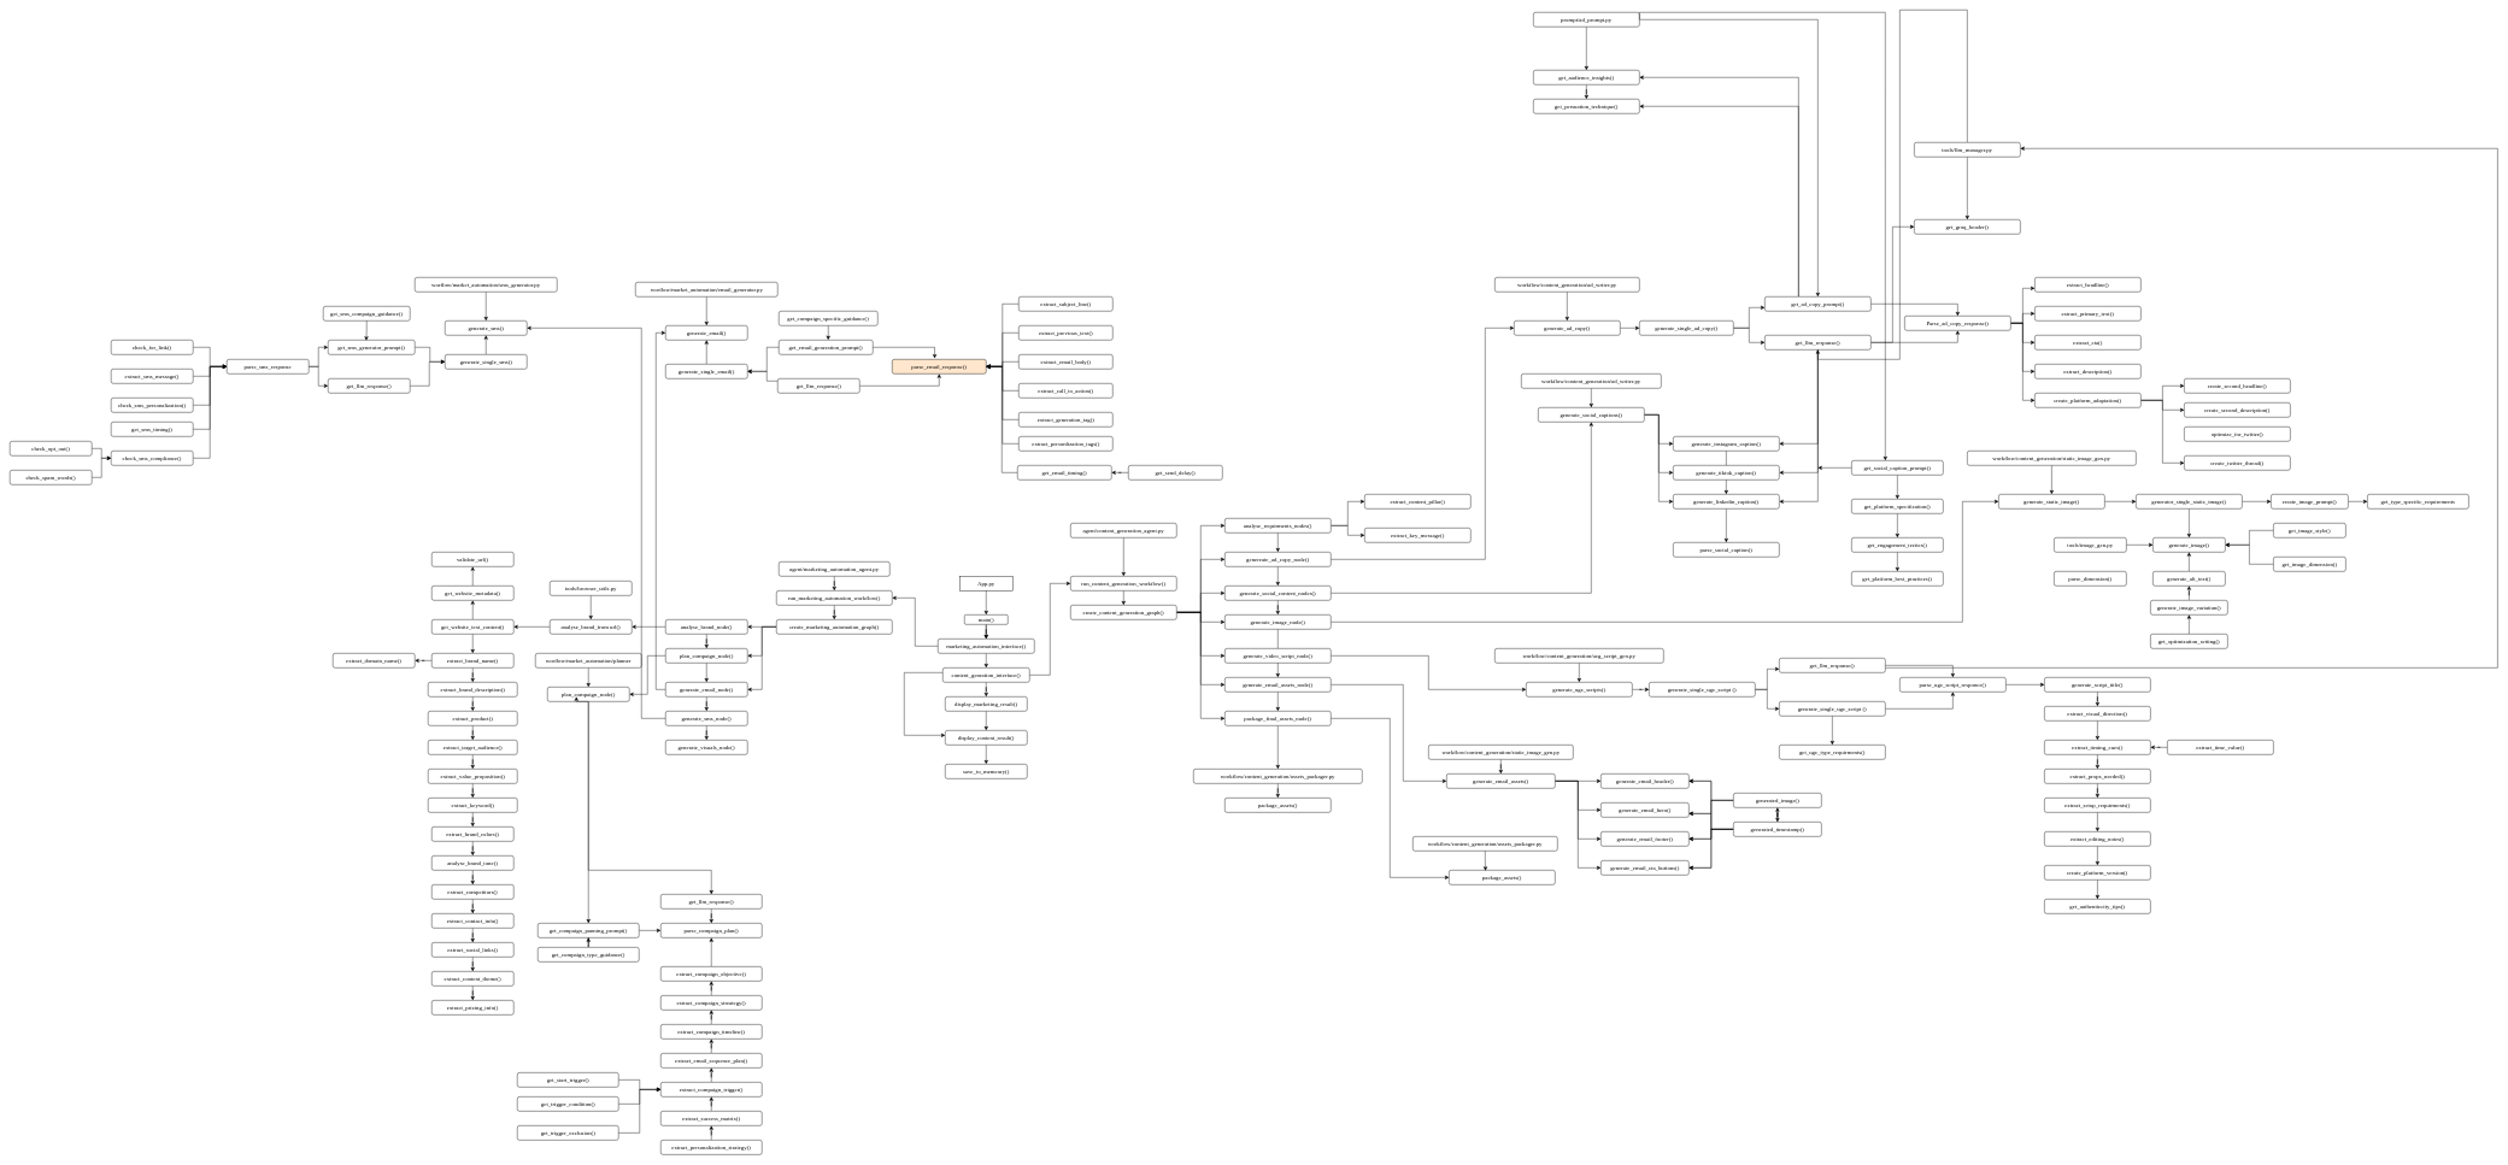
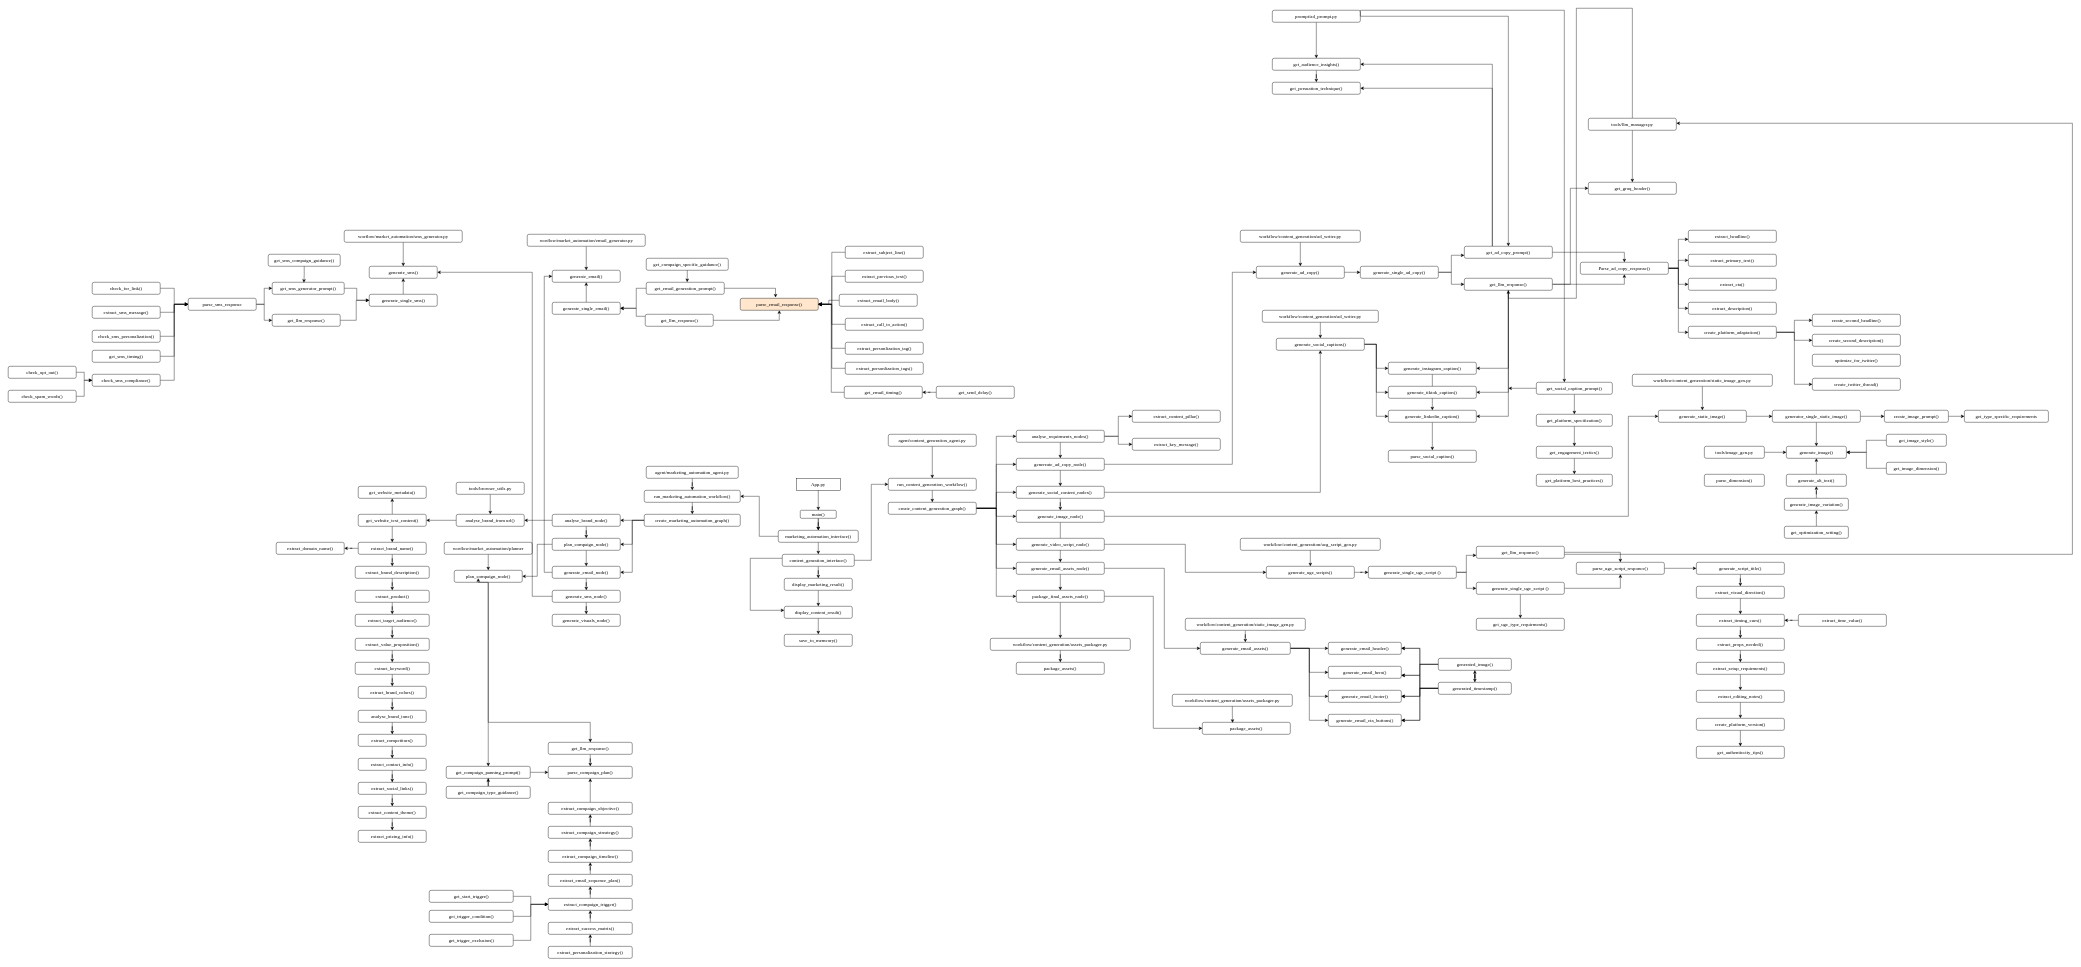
- <mxCell id="318" value="&lt;div style=&quot;&quot;&gt;&lt;span style=&quot;background-color: transparent; color: light-dark(rgb(0, 0, 0), rgb(255, 255, 255));&quot;&gt;extract_email_body()&lt;/span&gt;&lt;/div&gt;" style="rounded=1;whiteSpace=wrap;html=1;align=center;fontFamily=Comic Sans MS;" vertex="1" parent="1"><mxGeometry x="2112.5" y="735" width="195" height="30" as="geometry" /></mxCell>
+ <mxCell id="318" value="&lt;div style=&quot;&quot;&gt;&lt;span style=&quot;background-color: transparent; color: light-dark(rgb(0, 0, 0), rgb(255, 255, 255));&quot;&gt;extract_email_body()&lt;/span&gt;&lt;/div&gt;" style="rounded=1;whiteSpace=wrap;html=1;align=center;fontFamily=Comic Sans MS;" vertex="1" parent="1"><mxGeometry x="2097.5" y="735" width="195" height="30" as="geometry" /></mxCell>
- <mxCell id="322" value="&lt;div style=&quot;&quot;&gt;&lt;span style=&quot;background-color: transparent; color: light-dark(rgb(0, 0, 0), rgb(255, 255, 255));&quot;&gt;extract_generation_tag()&lt;/span&gt;&lt;/div&gt;" style="rounded=1;whiteSpace=wrap;html=1;align=center;fontFamily=Comic Sans MS;" vertex="1" parent="1"><mxGeometry x="2112.5" y="855" width="195" height="30" as="geometry" /></mxCell>
+ <mxCell id="322" value="&lt;div style=&quot;&quot;&gt;&lt;span style=&quot;background-color: transparent; color: light-dark(rgb(0, 0, 0), rgb(255, 255, 255));&quot;&gt;extract_personlization_tag()&lt;/span&gt;&lt;/div&gt;" style="rounded=1;whiteSpace=wrap;html=1;align=center;fontFamily=Comic Sans MS;" vertex="1" parent="1"><mxGeometry x="2112.5" y="855" width="195" height="30" as="geometry" /></mxCell>
- <mxCell id="100" value="&lt;div style=&quot;&quot;&gt;&lt;span style=&quot;background-color: transparent; color: light-dark(rgb(0, 0, 0), rgb(255, 255, 255));&quot;&gt;validate_url()&lt;/span&gt;&lt;/div&gt;" style="rounded=1;whiteSpace=wrap;html=1;align=center;fontFamily=Comic Sans MS;" parent="1" vertex="1"><mxGeometry x="895" y="1145" width="170" height="30" as="geometry" /></mxCell>
- <mxCell id="101" value="" style="edgeStyle=orthogonalEdgeStyle;rounded=0;orthogonalLoop=1;jettySize=auto;html=1;" parent="1" source="102" target="100" edge="1"><mxGeometry relative="1" as="geometry" /></mxCell>
